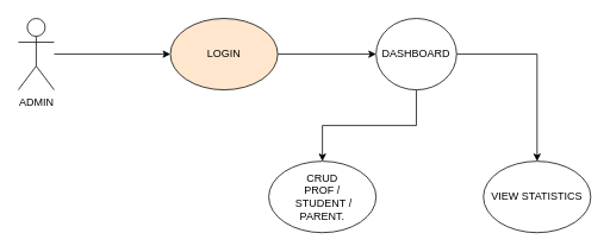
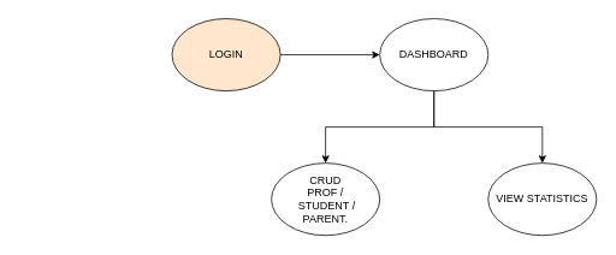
- <mxCell id="3" value="ADMIN" style="shape=umlActor;verticalLabelPosition=bottom;verticalAlign=top;html=1;outlineConnect=0;" vertex="1" parent="1"><mxGeometry x="20" y="20" width="40" height="80" as="geometry" /></mxCell>
- <mxCell id="2" style="edgeStyle=orthogonalEdgeStyle;rounded=0;orthogonalLoop=1;jettySize=auto;html=1;" edge="1" parent="1" source="3" target="5"><mxGeometry relative="1" as="geometry" /></mxCell>
- <mxCell id="10" value="DASHBOARD" style="ellipse;whiteSpace=wrap;html=1;" vertex="1" parent="1"><mxGeometry x="420" y="20" width="90" height="80" as="geometry" /></mxCell>
+ <mxCell id="10" value="DASHBOARD" style="ellipse;whiteSpace=wrap;html=1;" vertex="1" parent="1"><mxGeometry x="420" y="20" width="120" height="80" as="geometry" /></mxCell>
